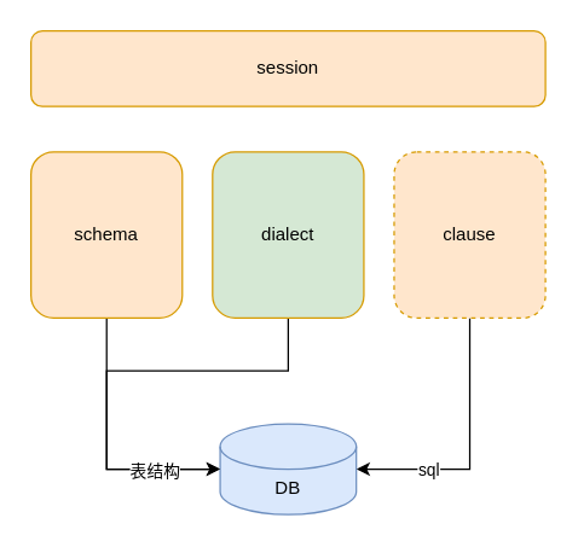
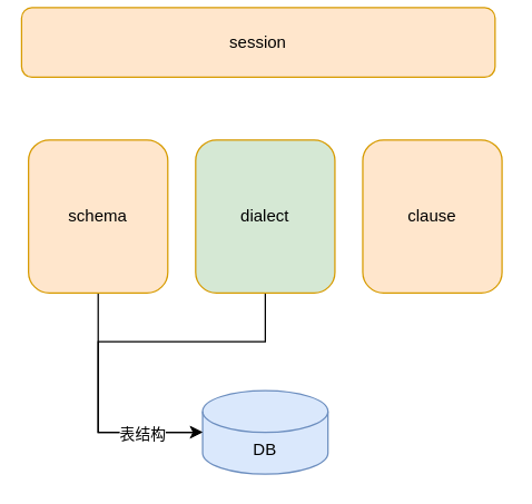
- <mxCell id="8" value="session" style="rounded=1;whiteSpace=wrap;html=1;fillColor=#ffe6cc;strokeColor=#d79b00;" vertex="1" parent="1"><mxGeometry x="20" y="20" width="340" height="50" as="geometry" /></mxCell>
+ <mxCell id="8" value="session" style="rounded=1;whiteSpace=wrap;html=1;fillColor=#ffe6cc;strokeColor=#d79b00;" vertex="1" parent="1"><mxGeometry x="15" y="5" width="340" height="50" as="geometry" /></mxCell>
- <mxCell id="6" value="clause" style="rounded=1;whiteSpace=wrap;html=1;fillColor=#ffe6cc;strokeColor=#d79b00;dashed=1;" vertex="1" parent="1"><mxGeometry x="260" y="100" width="100" height="110" as="geometry" /></mxCell>
+ <mxCell id="6" value="clause" style="rounded=1;whiteSpace=wrap;html=1;fillColor=#ffe6cc;strokeColor=#d79b00;" vertex="1" parent="1"><mxGeometry x="260" y="100" width="100" height="110" as="geometry" /></mxCell>
- <mxCell id="4" style="edgeStyle=orthogonalEdgeStyle;rounded=0;orthogonalLoop=1;jettySize=auto;html=1;entryX=1;entryY=0.5;entryDx=0;entryDy=0;entryPerimeter=0;exitX=0.5;exitY=1;exitDx=0;exitDy=0;" edge="1" parent="1" source="6" target="7"><mxGeometry relative="1" as="geometry" /></mxCell>
- <mxCell id="5" value="sql" style="edgeLabel;html=1;align=center;verticalAlign=middle;resizable=0;points=[];" vertex="1" connectable="0" parent="4"><mxGeometry x="0.463" relative="1" as="geometry"><mxPoint as="offset" /></mxGeometry></mxCell>
